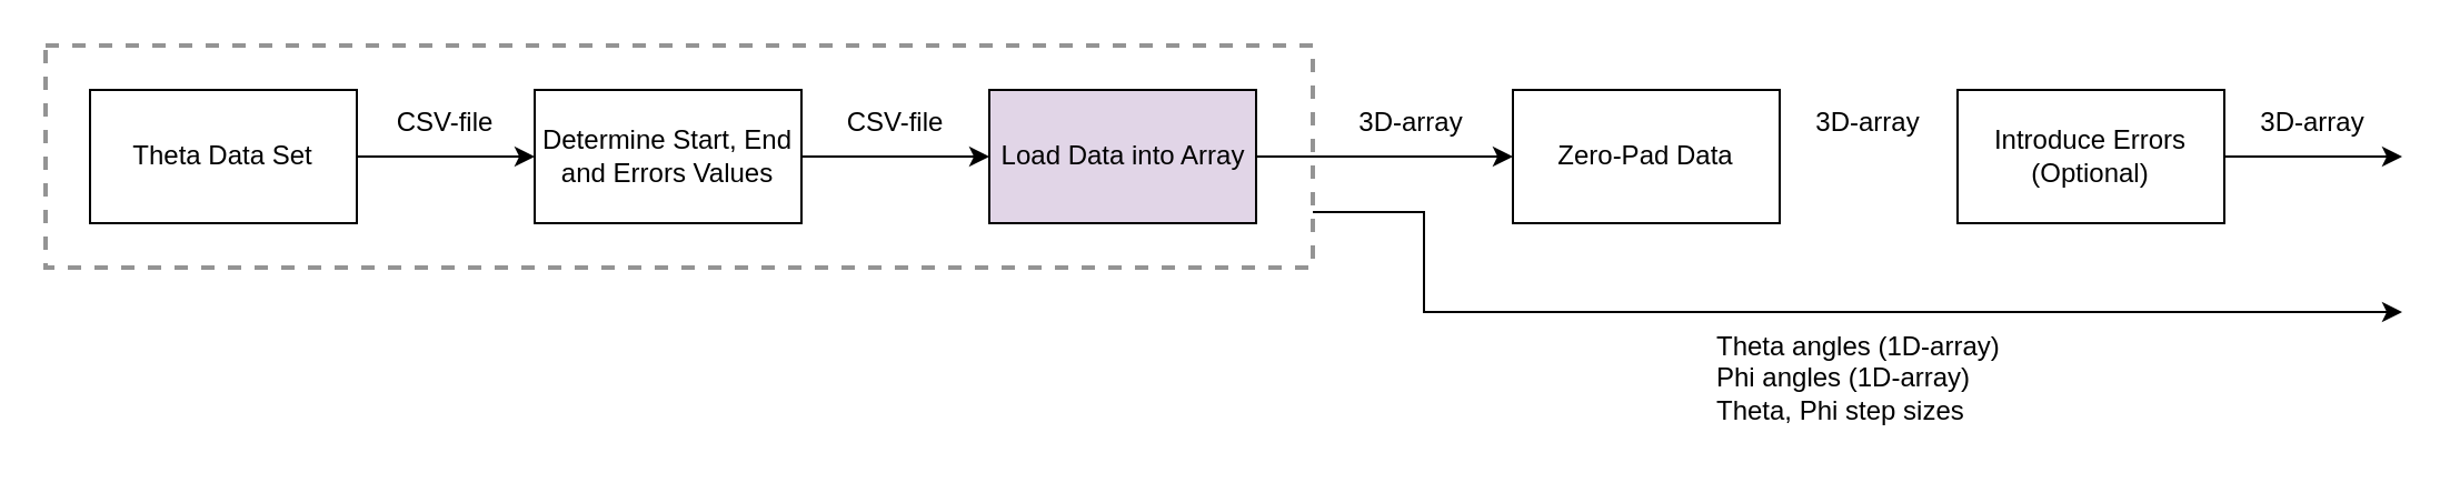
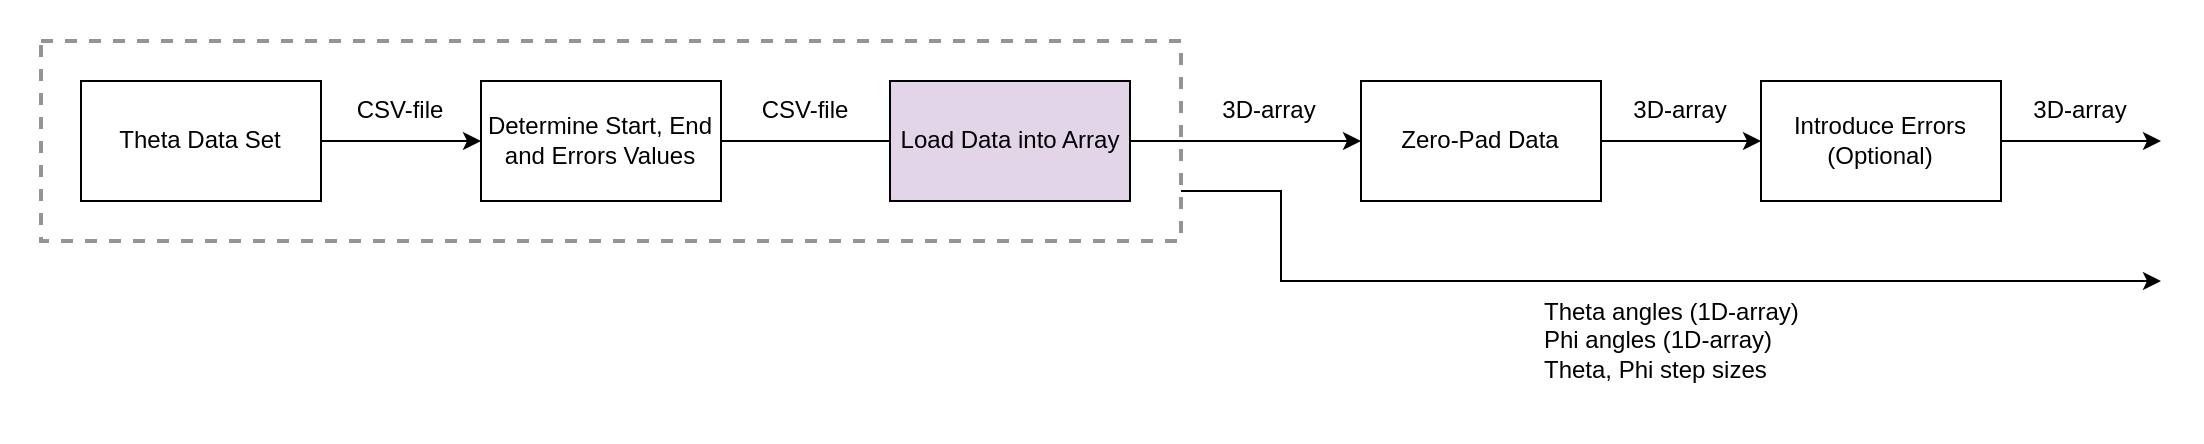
- <mxCell id="5" value="" style="edgeStyle=orthogonalEdgeStyle;rounded=0;orthogonalLoop=1;jettySize=auto;html=1;" parent="1" source="6" target="8" edge="1"><mxGeometry relative="1" as="geometry" /></mxCell>
+ <mxCell id="5" value="" style="edgeStyle=orthogonalEdgeStyle;rounded=0;orthogonalLoop=1;jettySize=auto;html=1;endArrow=none;" parent="1" source="6" target="8" edge="1"><mxGeometry relative="1" as="geometry" /></mxCell>
+ <mxCell id="16" style="edgeStyle=orthogonalEdgeStyle;rounded=0;orthogonalLoop=1;jettySize=auto;html=1;exitX=1;exitY=0.5;exitDx=0;exitDy=0;entryX=0;entryY=0.5;entryDx=0;entryDy=0;" edge="1" parent="1" source="15" target="10"><mxGeometry relative="1" as="geometry"><mxPoint x="805" y="70" as="sourcePoint" /><mxPoint x="880" y="70" as="targetPoint" /></mxGeometry></mxCell>
